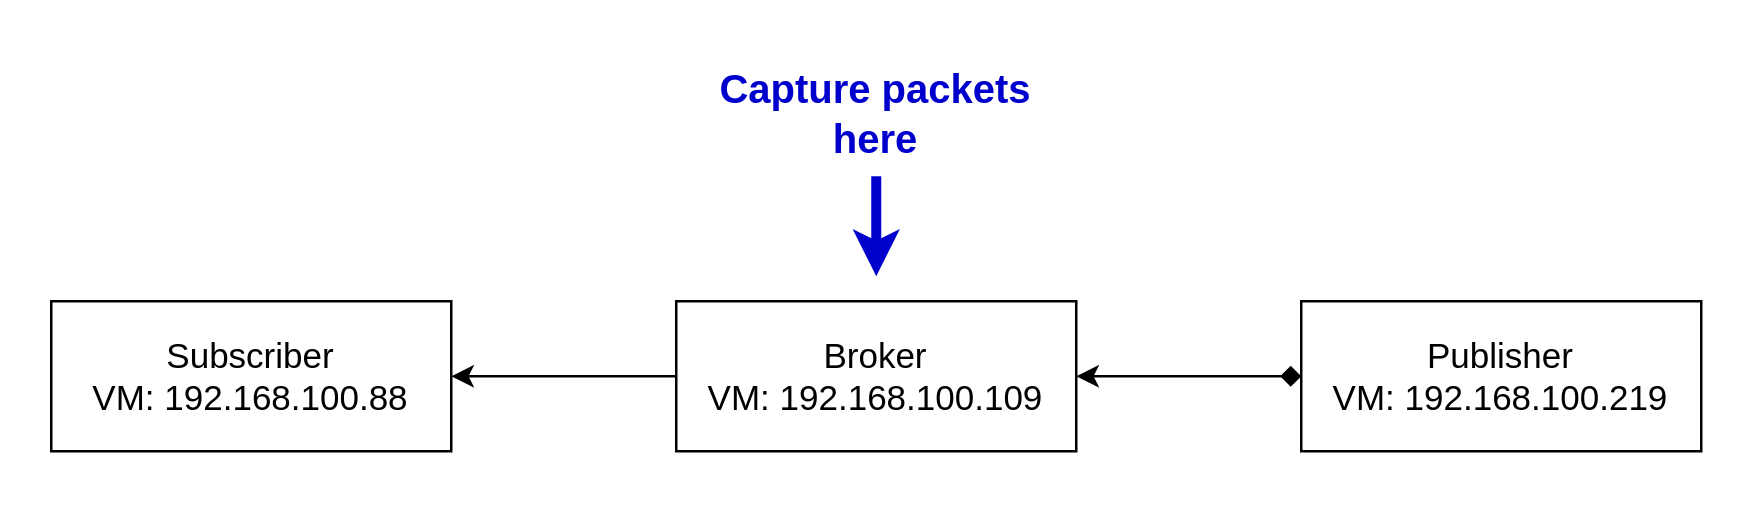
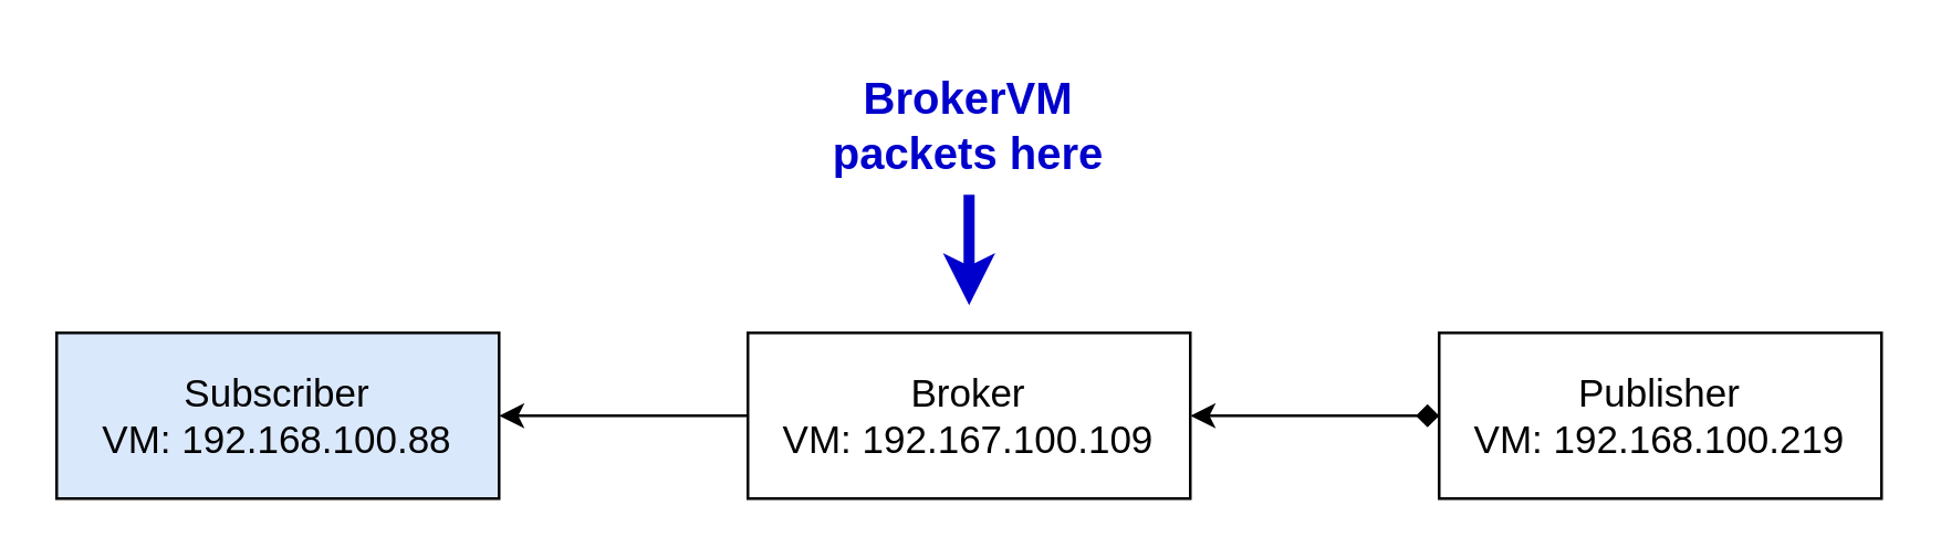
- <mxCell id="7" value="Capture packets here" style="text;html=1;strokeColor=none;fillColor=none;align=center;verticalAlign=middle;whiteSpace=wrap;rounded=0;fontSize=16;fontColor=#0000CC;fontStyle=1" parent="1" vertex="1"><mxGeometry x="280" y="20" width="140" height="50" as="geometry" /></mxCell>
+ <mxCell id="7" value="BrokerVM packets here" style="text;html=1;strokeColor=none;fillColor=none;align=center;verticalAlign=middle;whiteSpace=wrap;rounded=0;fontSize=16;fontColor=#0000CC;fontStyle=1" parent="1" vertex="1"><mxGeometry x="280" y="20" width="140" height="50" as="geometry" /></mxCell>
- <mxCell id="3" value="Subscriber&lt;br style=&quot;font-size: 14px;&quot;&gt;VM:&amp;nbsp;192.168.100.88" style="rounded=0;whiteSpace=wrap;html=1;fontSize=14;" parent="1" vertex="1"><mxGeometry x="20" y="120" width="160" height="60" as="geometry" /></mxCell>
+ <mxCell id="3" value="Subscriber&lt;br style=&quot;font-size: 14px;&quot;&gt;VM:&amp;nbsp;192.168.100.88" style="rounded=0;whiteSpace=wrap;html=1;fontSize=14;fillColor=#dae8fc;" parent="1" vertex="1"><mxGeometry x="20" y="120" width="160" height="60" as="geometry" /></mxCell>
- <mxCell id="2" value="Broker&lt;br style=&quot;font-size: 14px;&quot;&gt;VM:&amp;nbsp;192.168.100.109&lt;br style=&quot;font-size: 14px;&quot;&gt;" style="rounded=0;whiteSpace=wrap;html=1;fontSize=14;" parent="1" vertex="1"><mxGeometry x="270" y="120" width="160" height="60" as="geometry" /></mxCell>
+ <mxCell id="2" value="Broker&lt;br style=&quot;font-size: 14px;&quot;&gt;VM:&amp;nbsp;192.167.100.109&lt;br style=&quot;font-size: 14px;&quot;&gt;" style="rounded=0;whiteSpace=wrap;html=1;fontSize=14;" parent="1" vertex="1"><mxGeometry x="270" y="120" width="160" height="60" as="geometry" /></mxCell>
